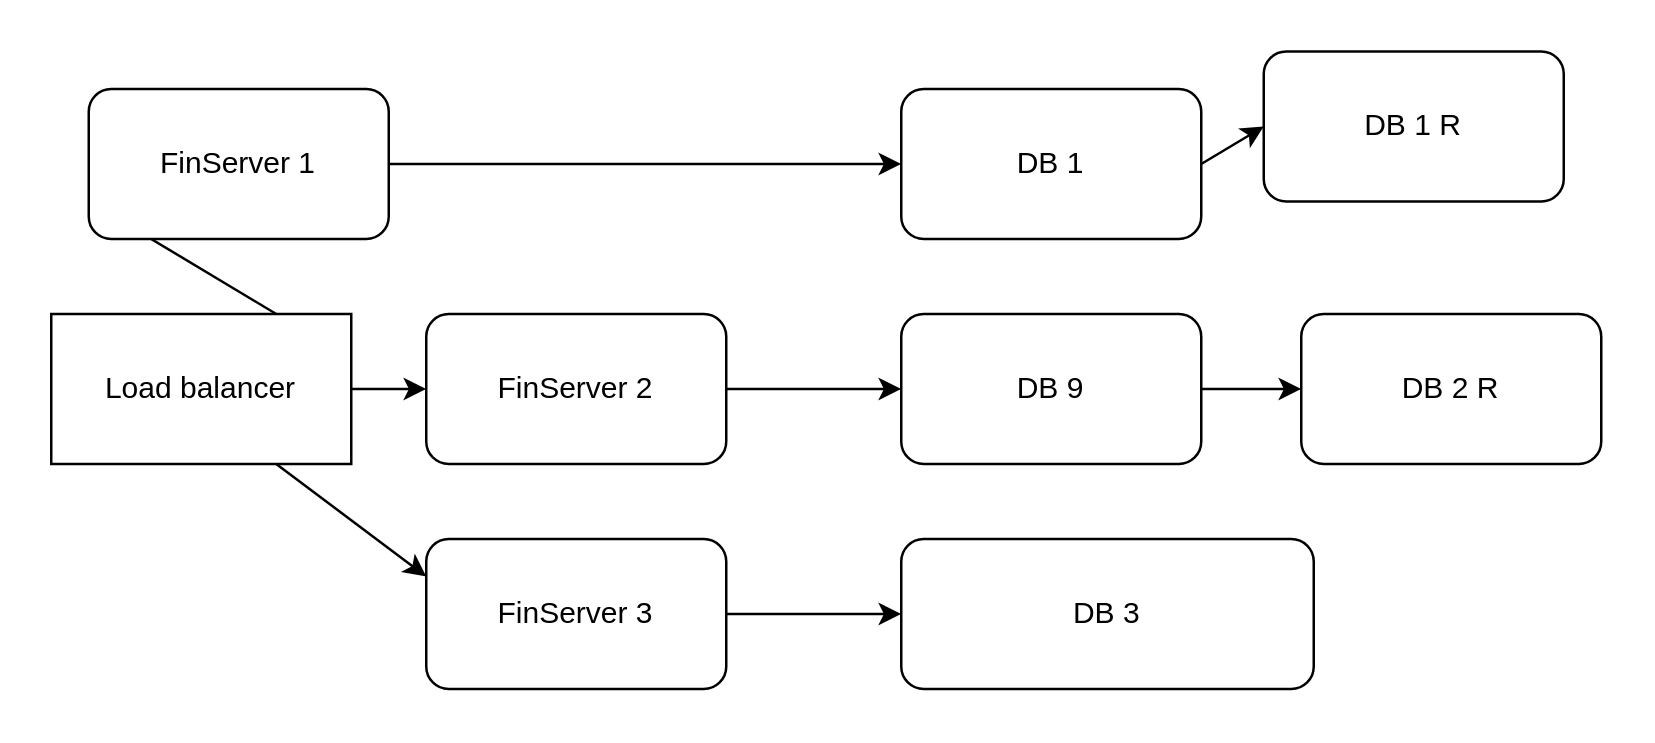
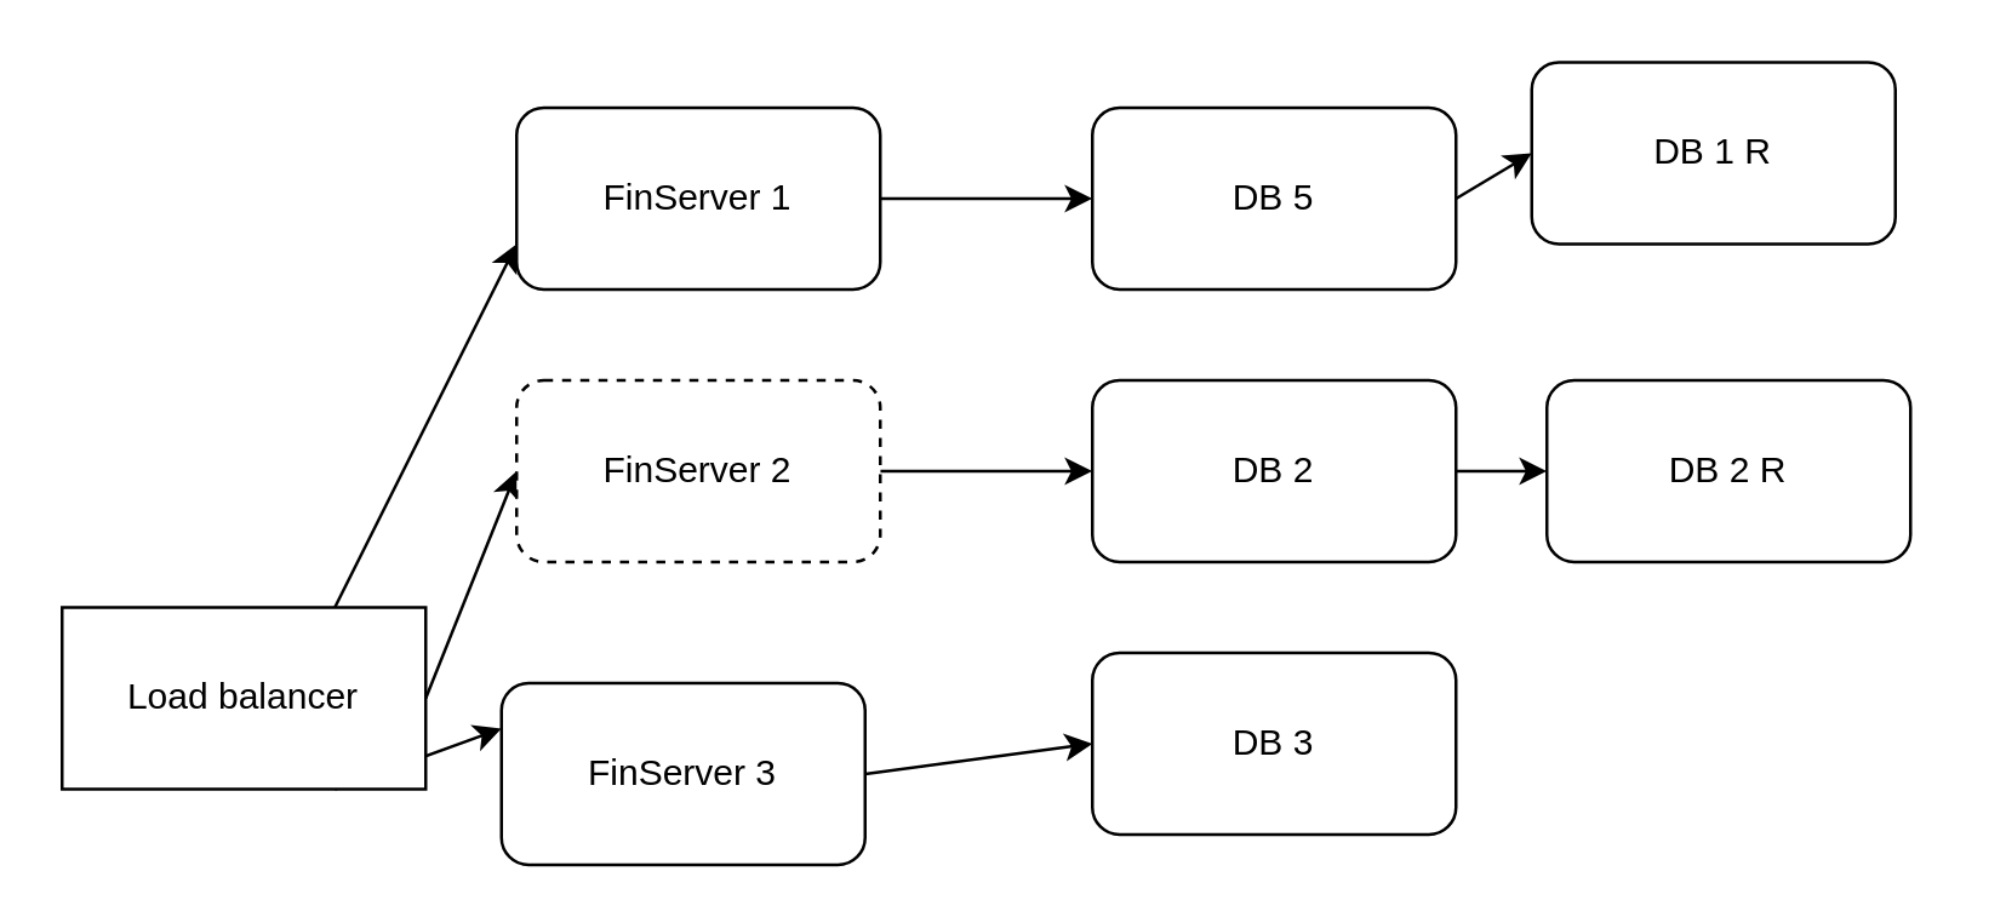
- <mxCell id="7" value="FinServer 1" style="rounded=1;whiteSpace=wrap;html=1;" vertex="1" parent="1"><mxGeometry x="35" y="35" width="120" height="60" as="geometry" /></mxCell>
+ <mxCell id="7" value="FinServer 1" style="rounded=1;whiteSpace=wrap;html=1;" vertex="1" parent="1"><mxGeometry x="170" y="35" width="120" height="60" as="geometry" /></mxCell>
- <mxCell id="13" value="DB 1" style="rounded=1;whiteSpace=wrap;html=1;" vertex="1" parent="1"><mxGeometry x="360" y="35" width="120" height="60" as="geometry" /></mxCell>
+ <mxCell id="13" value="DB 5" style="rounded=1;whiteSpace=wrap;html=1;" vertex="1" parent="1"><mxGeometry x="360" y="35" width="120" height="60" as="geometry" /></mxCell>
- <mxCell id="5" value="Load balancer" style="rounded=0;whiteSpace=wrap;html=1;" vertex="1" parent="1"><mxGeometry x="20" y="125" width="120" height="60" as="geometry" /></mxCell>
+ <mxCell id="5" value="Load balancer" style="rounded=0;whiteSpace=wrap;html=1;" vertex="1" parent="1"><mxGeometry x="20" y="200" width="120" height="60" as="geometry" /></mxCell>
- <mxCell id="9" value="FinServer 2" style="rounded=1;whiteSpace=wrap;html=1;" vertex="1" parent="1"><mxGeometry x="170" y="125" width="120" height="60" as="geometry" /></mxCell>
+ <mxCell id="9" value="FinServer 2" style="rounded=1;whiteSpace=wrap;html=1;dashed=1;" vertex="1" parent="1"><mxGeometry x="170" y="125" width="120" height="60" as="geometry" /></mxCell>
- <mxCell id="15" value="DB 9" style="rounded=1;whiteSpace=wrap;html=1;" vertex="1" parent="1"><mxGeometry x="360" y="125" width="120" height="60" as="geometry" /></mxCell>
+ <mxCell id="15" value="DB 2" style="rounded=1;whiteSpace=wrap;html=1;" vertex="1" parent="1"><mxGeometry x="360" y="125" width="120" height="60" as="geometry" /></mxCell>
- <mxCell id="18" value="DB 2 R" style="rounded=1;whiteSpace=wrap;html=1;" vertex="1" parent="1"><mxGeometry x="520" y="125" width="120" height="60" as="geometry" /></mxCell>
+ <mxCell id="18" value="DB 2 R" style="rounded=1;whiteSpace=wrap;html=1;" vertex="1" parent="1"><mxGeometry x="510" y="125" width="120" height="60" as="geometry" /></mxCell>
- <mxCell id="11" value="FinServer 3" style="rounded=1;whiteSpace=wrap;html=1;" vertex="1" parent="1"><mxGeometry x="170" y="215" width="120" height="60" as="geometry" /></mxCell>
+ <mxCell id="11" value="FinServer 3" style="rounded=1;whiteSpace=wrap;html=1;" vertex="1" parent="1"><mxGeometry x="165" y="225" width="120" height="60" as="geometry" /></mxCell>
- <mxCell id="16" value="DB 3" style="rounded=1;whiteSpace=wrap;html=1;" vertex="1" parent="1"><mxGeometry x="360" y="215" width="165" height="60" as="geometry" /></mxCell>
+ <mxCell id="16" value="DB 3" style="rounded=1;whiteSpace=wrap;html=1;" vertex="1" parent="1"><mxGeometry x="360" y="215" width="120" height="60" as="geometry" /></mxCell>
